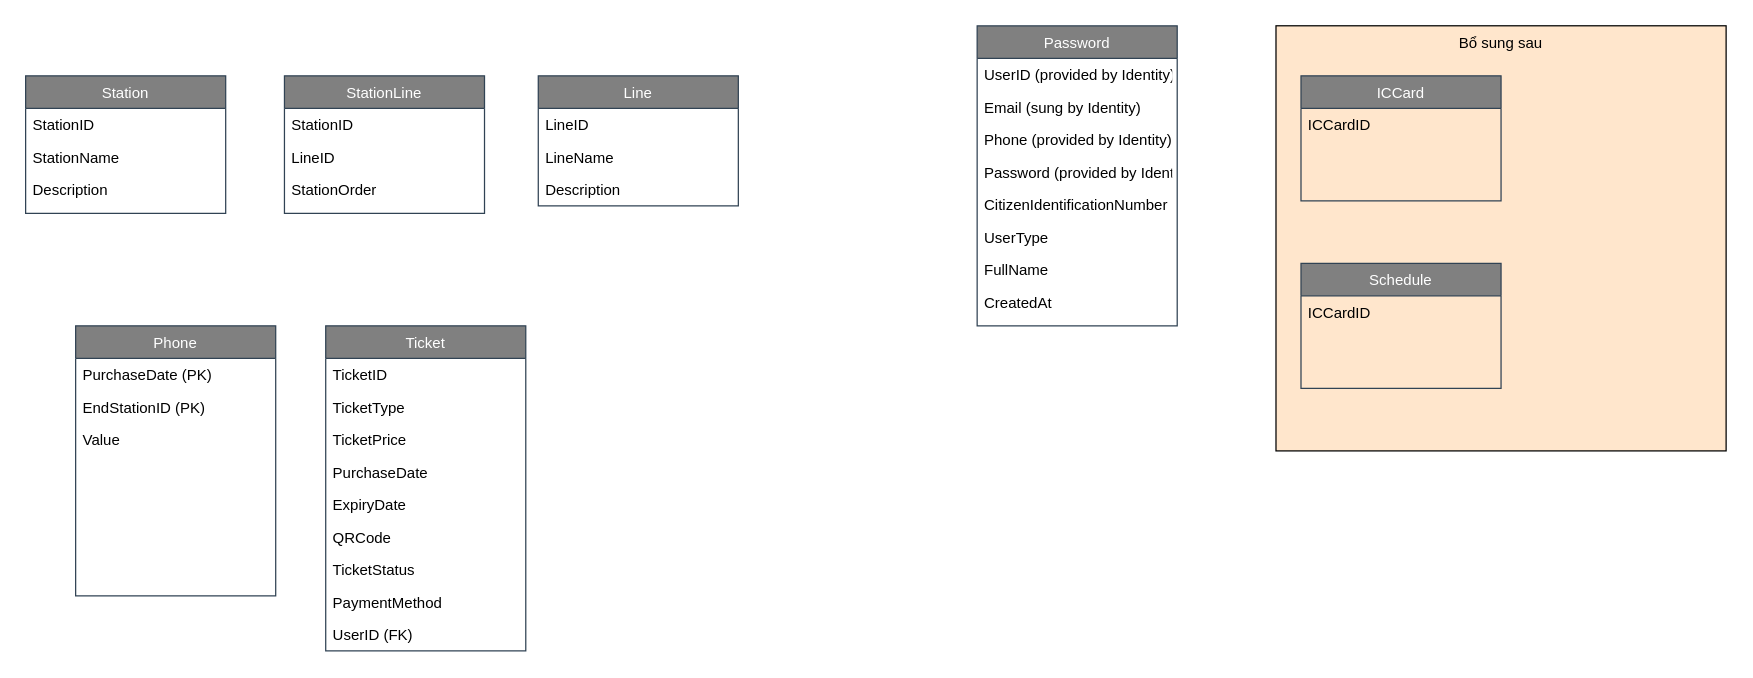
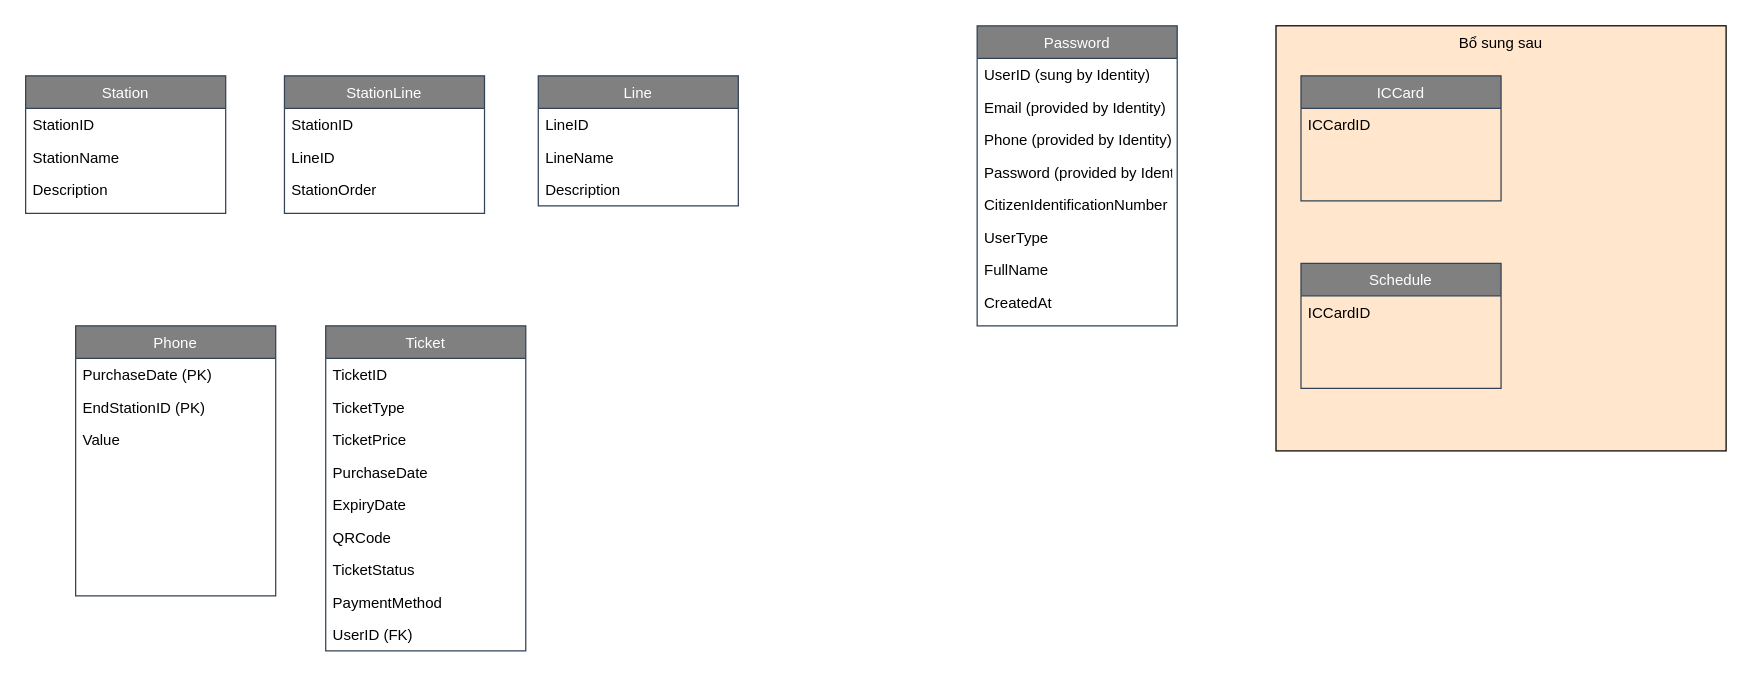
- <mxCell id="12" value="UserID (provided by Identity)" style="text;align=left;verticalAlign=top;spacingLeft=4;spacingRight=4;overflow=hidden;rotatable=0;points=[[0,0.5],[1,0.5]];portConstraint=eastwest;" parent="11" vertex="1"><mxGeometry y="26" width="160" height="26" as="geometry" /></mxCell>
+ <mxCell id="12" value="UserID (sung by Identity)" style="text;align=left;verticalAlign=top;spacingLeft=4;spacingRight=4;overflow=hidden;rotatable=0;points=[[0,0.5],[1,0.5]];portConstraint=eastwest;" parent="11" vertex="1"><mxGeometry y="26" width="160" height="26" as="geometry" /></mxCell>
- <mxCell id="13" value="Email (sung by Identity)" style="text;align=left;verticalAlign=top;spacingLeft=4;spacingRight=4;overflow=hidden;rotatable=0;points=[[0,0.5],[1,0.5]];portConstraint=eastwest;rounded=0;shadow=0;html=0;" parent="11" vertex="1"><mxGeometry y="52" width="160" height="26" as="geometry" /></mxCell>
+ <mxCell id="13" value="Email (provided by Identity)" style="text;align=left;verticalAlign=top;spacingLeft=4;spacingRight=4;overflow=hidden;rotatable=0;points=[[0,0.5],[1,0.5]];portConstraint=eastwest;rounded=0;shadow=0;html=0;" parent="11" vertex="1"><mxGeometry y="52" width="160" height="26" as="geometry" /></mxCell>
